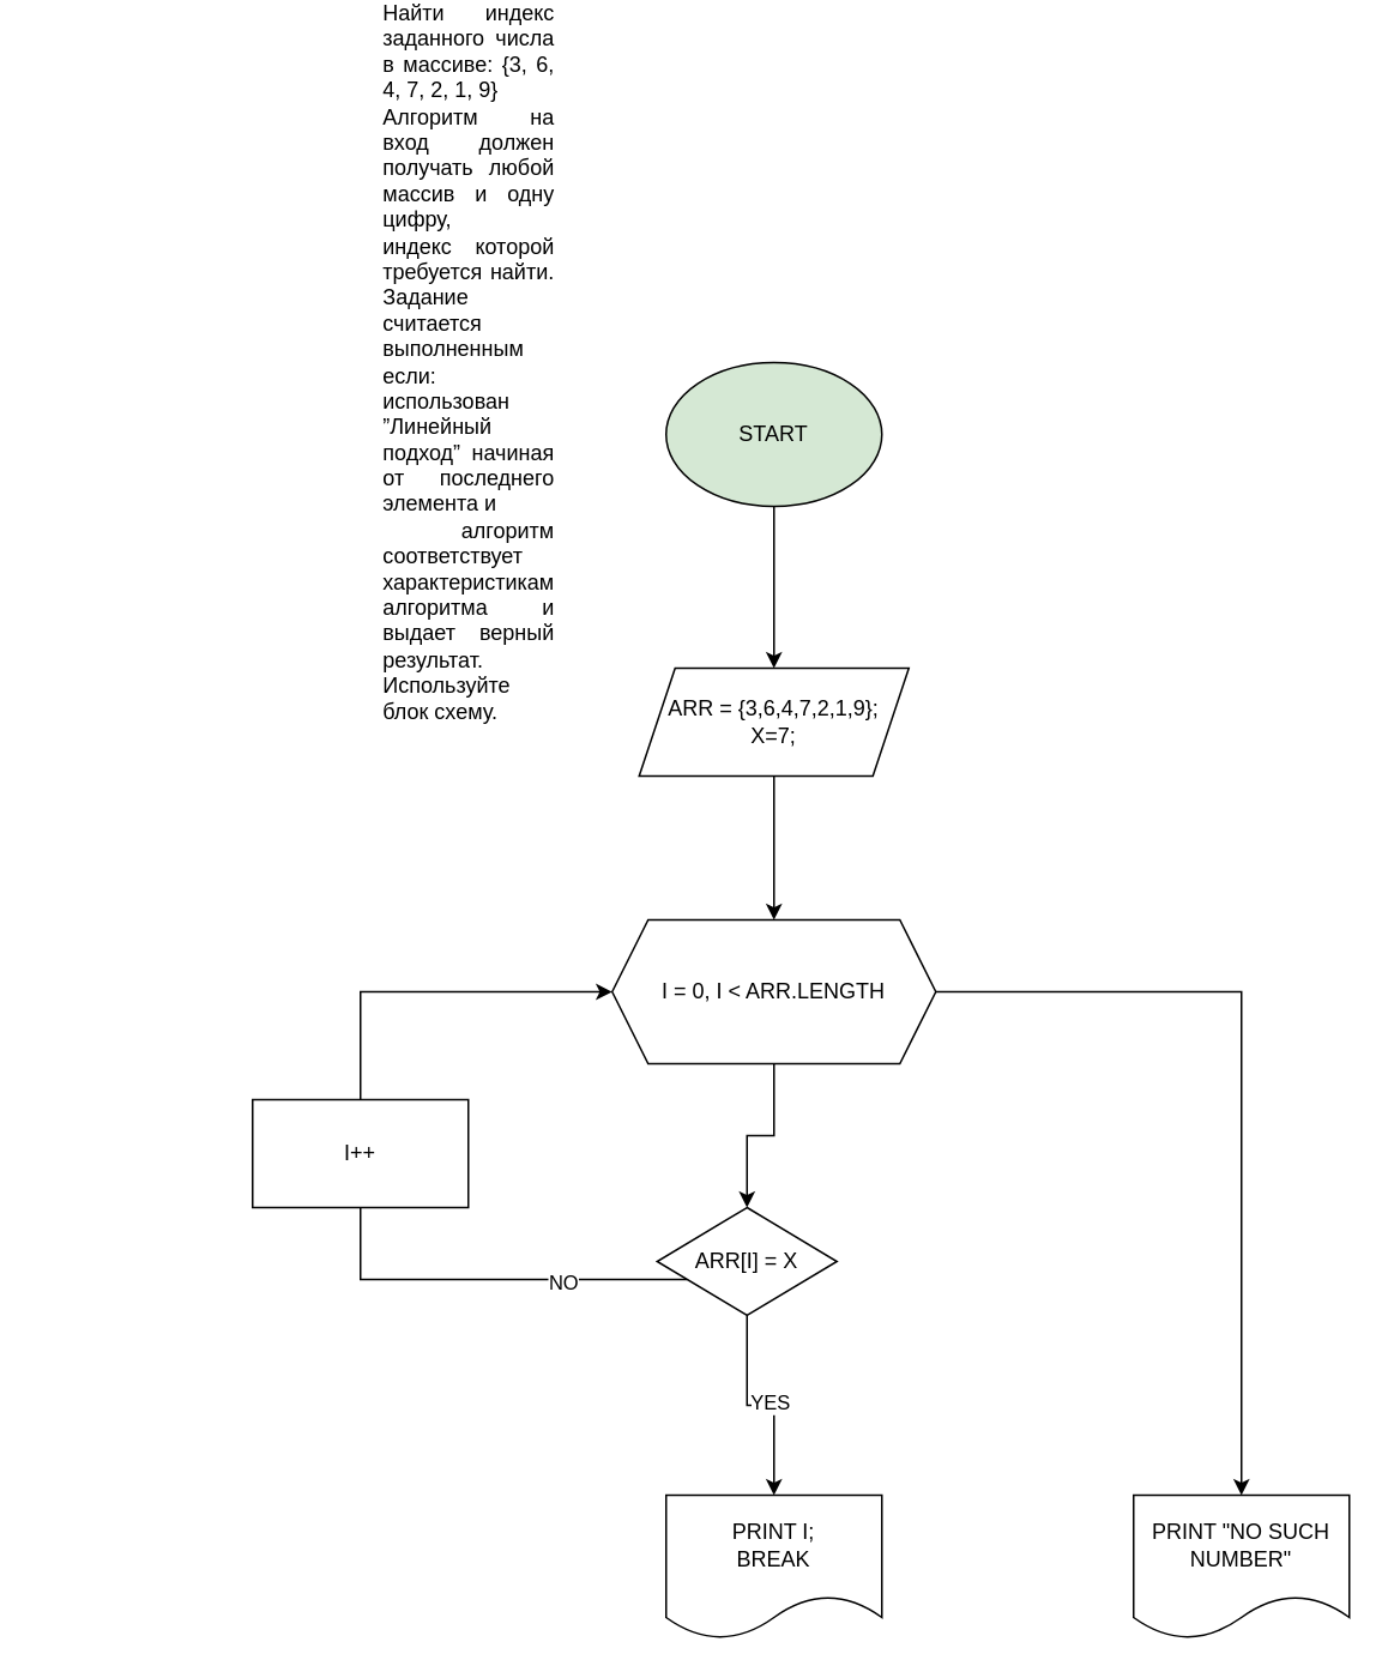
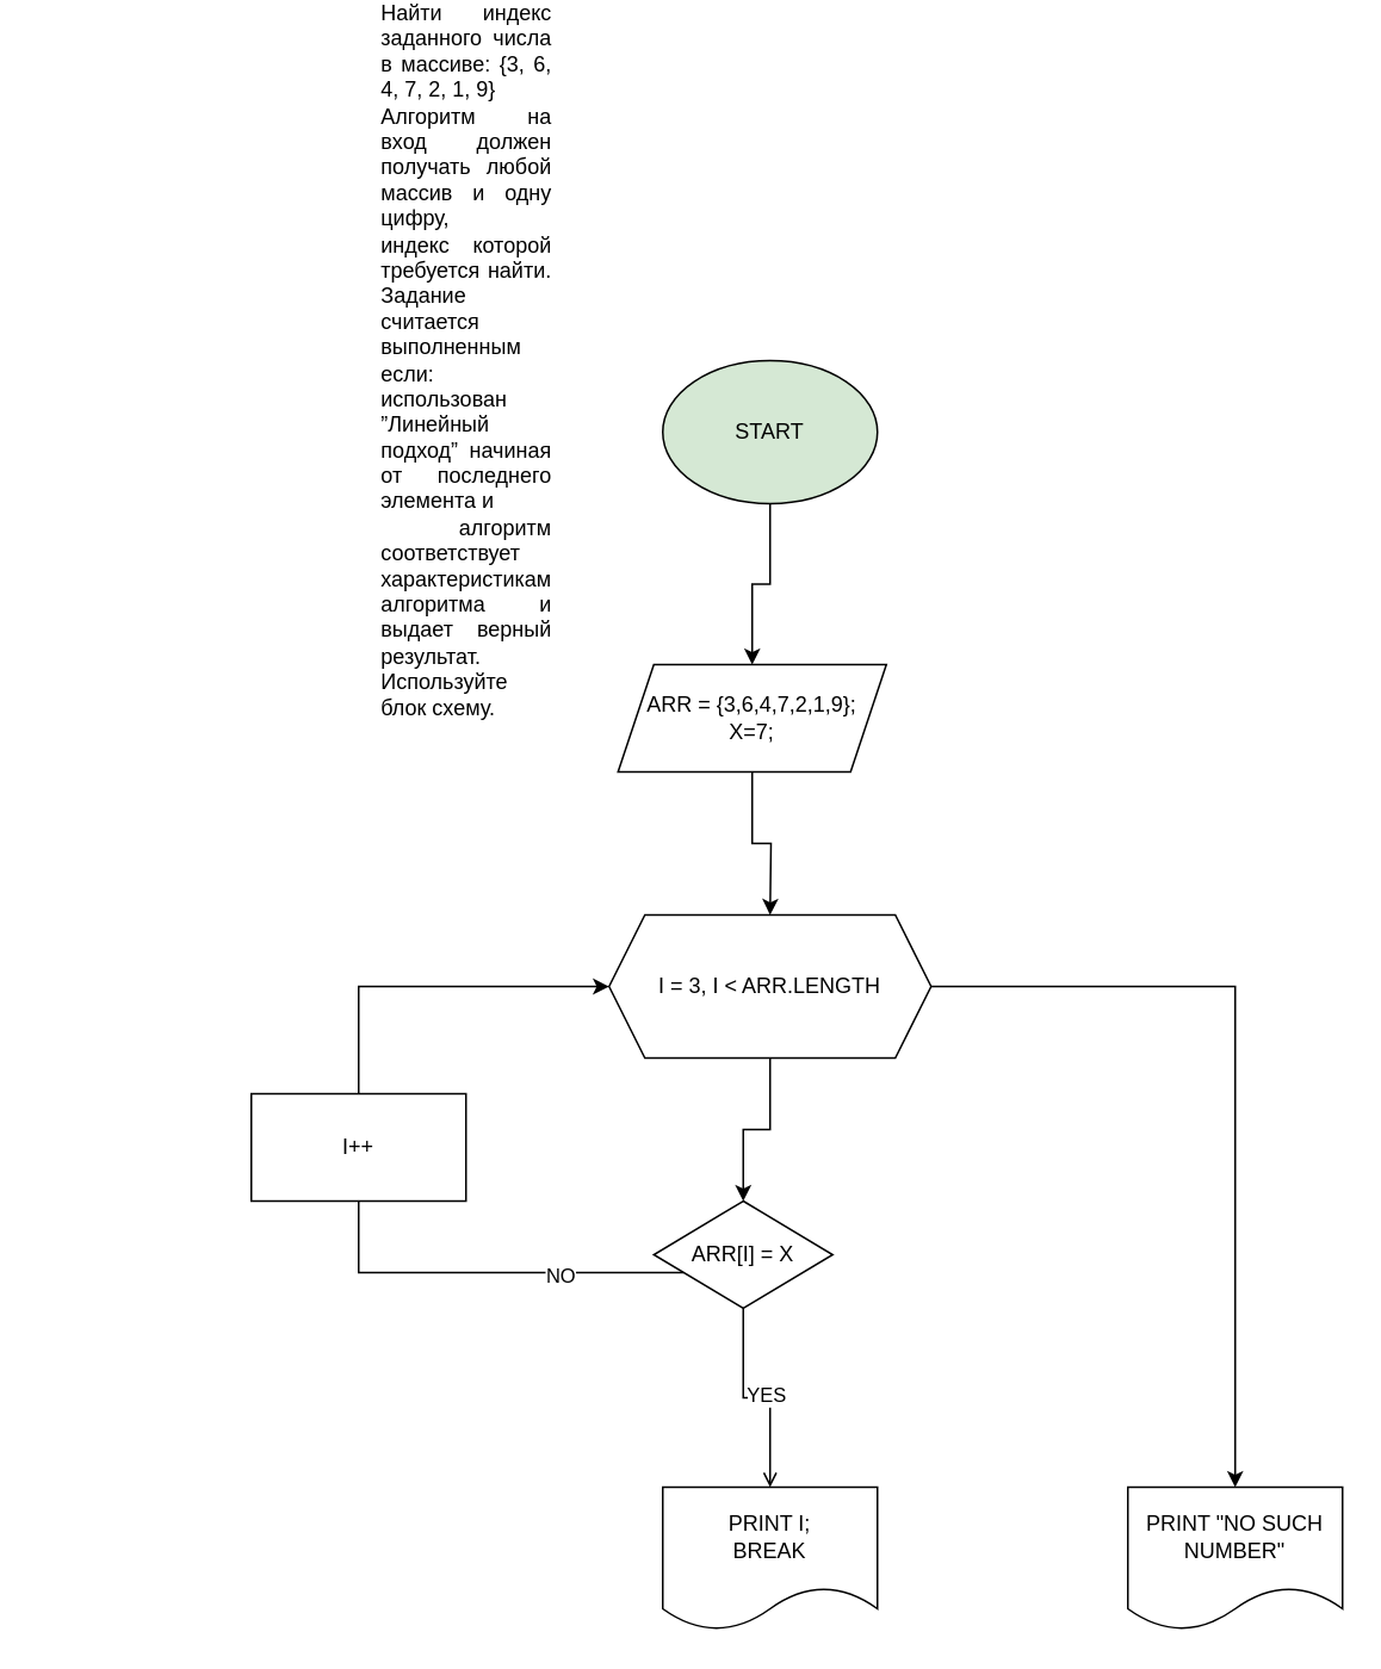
- <mxCell id="5" value="ARR = {3,6,4,7,2,1,9};&lt;div&gt;X=7;&lt;/div&gt;" style="shape=parallelogram;perimeter=parallelogramPerimeter;whiteSpace=wrap;html=1;fixedSize=1;" parent="1" vertex="1"><mxGeometry x="355" y="240" width="150" height="60" as="geometry" /></mxCell>
+ <mxCell id="5" value="ARR = {3,6,4,7,2,1,9};&lt;div&gt;X=7;&lt;/div&gt;" style="shape=parallelogram;perimeter=parallelogramPerimeter;whiteSpace=wrap;html=1;fixedSize=1;" parent="1" vertex="1"><mxGeometry x="345" y="240" width="150" height="60" as="geometry" /></mxCell>
- <mxCell id="8" value="I = 0, I &amp;lt; ARR.LENGTH" style="shape=hexagon;perimeter=hexagonPerimeter2;whiteSpace=wrap;html=1;fixedSize=1;" parent="1" vertex="1"><mxGeometry x="340" y="380" width="180" height="80" as="geometry" /></mxCell>
+ <mxCell id="8" value="I = 3, I &amp;lt; ARR.LENGTH" style="shape=hexagon;perimeter=hexagonPerimeter2;whiteSpace=wrap;html=1;fixedSize=1;" parent="1" vertex="1"><mxGeometry x="340" y="380" width="180" height="80" as="geometry" /></mxCell>
- <mxCell id="9" value="" style="edgeStyle=orthogonalEdgeStyle;rounded=0;orthogonalLoop=1;jettySize=auto;html=1;" parent="1" source="13" target="14" edge="1"><mxGeometry relative="1" as="geometry" /></mxCell>
+ <mxCell id="9" value="" style="edgeStyle=orthogonalEdgeStyle;rounded=0;orthogonalLoop=1;jettySize=auto;html=1;endArrow=open;" parent="1" source="13" target="14" edge="1"><mxGeometry relative="1" as="geometry" /></mxCell>
